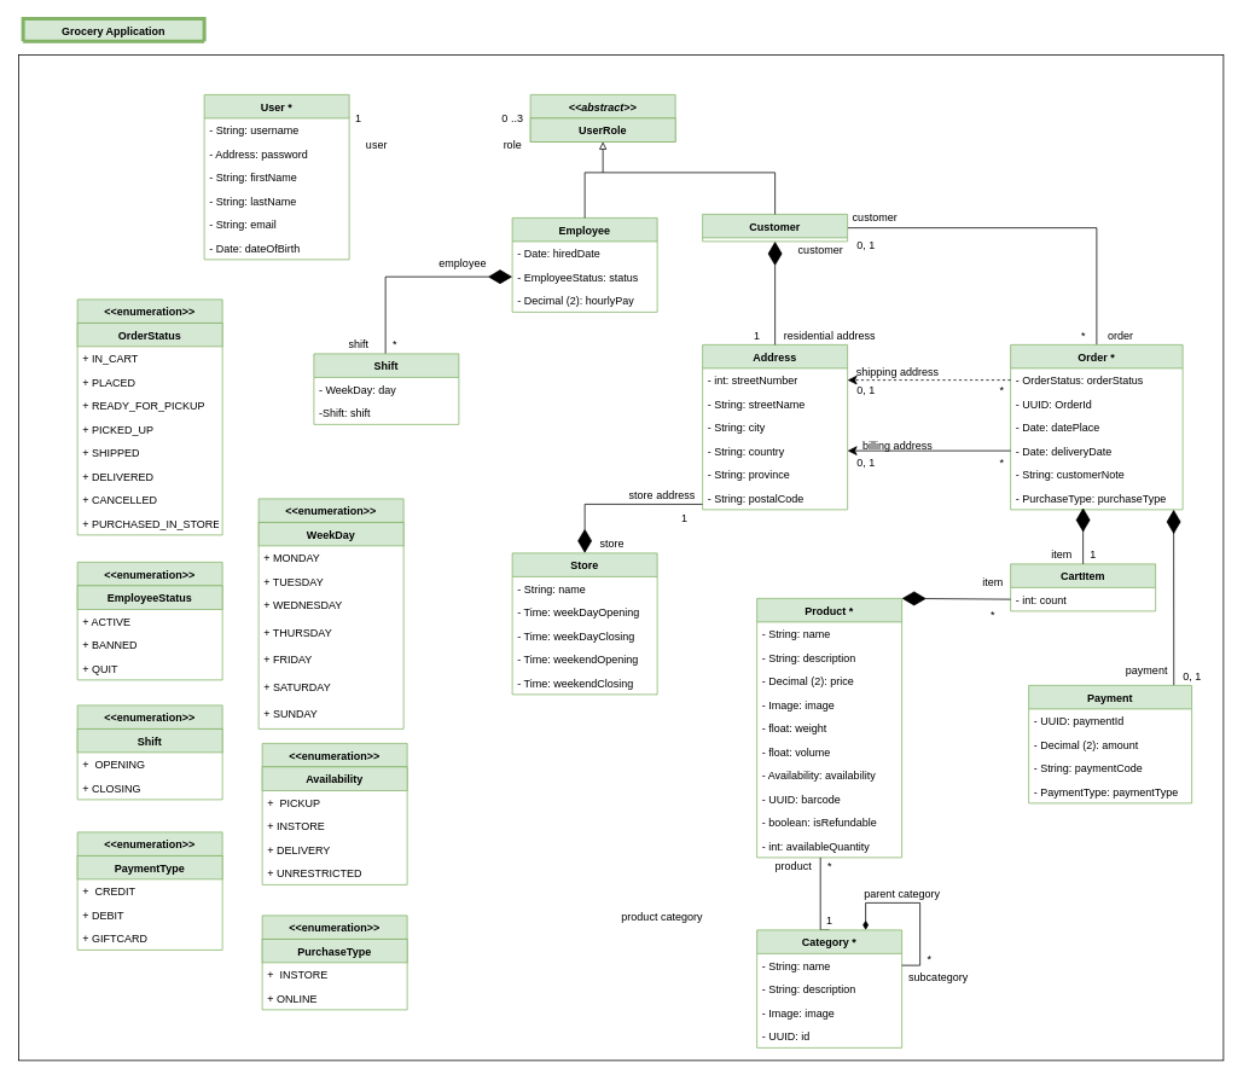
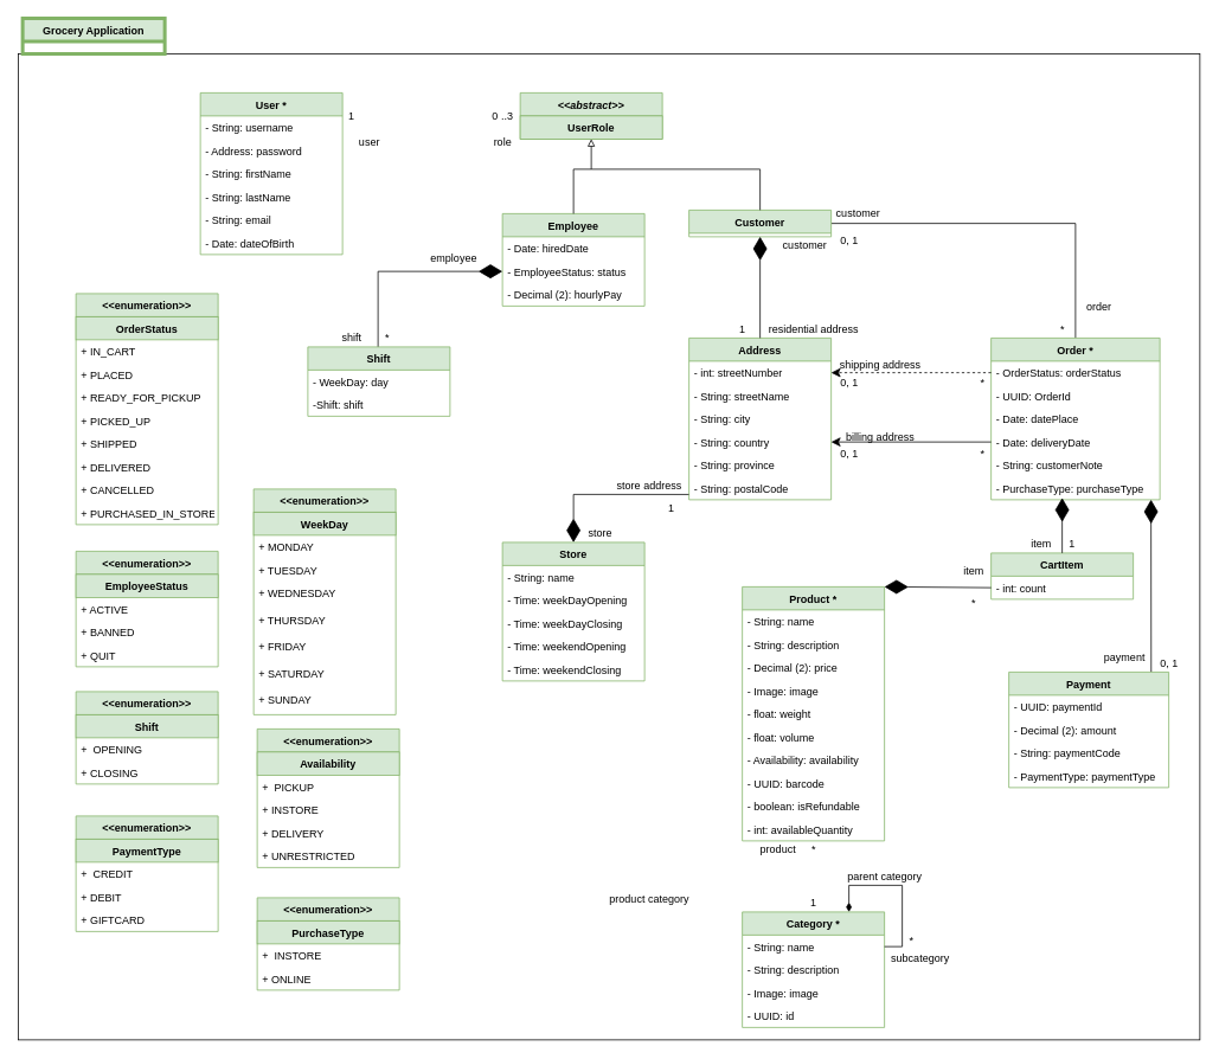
- <mxCell id="3" value="Grocery Application" style="swimlane;fontStyle=1;align=center;verticalAlign=top;childLayout=stackLayout;horizontal=1;startSize=26;horizontalStack=0;resizeParent=1;resizeParentMax=0;resizeLast=0;collapsible=1;marginBottom=0;fillColor=#d5e8d4;strokeColor=#82b366;strokeWidth=4;" vertex="1" parent="1"><mxGeometry x="25" y="20" width="200" height="25" as="geometry" /></mxCell>
+ <mxCell id="3" value="Grocery Application" style="swimlane;fontStyle=1;align=center;verticalAlign=top;childLayout=stackLayout;horizontal=1;startSize=26;horizontalStack=0;resizeParent=1;resizeParentMax=0;resizeLast=0;collapsible=1;marginBottom=0;fillColor=#d5e8d4;strokeColor=#82b366;strokeWidth=4;" vertex="1" parent="1"><mxGeometry x="25" y="20" width="160" height="40" as="geometry" /></mxCell>
- <mxCell id="116" value="order" style="text;html=1;align=center;verticalAlign=middle;resizable=0;points=[];autosize=1;strokeColor=none;fillColor=none;" vertex="1" parent="1"><mxGeometry x="1216" y="360" width="40" height="20" as="geometry" /></mxCell>
+ <mxCell id="116" value="order" style="text;html=1;align=center;verticalAlign=middle;resizable=0;points=[];autosize=1;strokeColor=none;fillColor=none;" vertex="1" parent="1"><mxGeometry x="1216" y="335" width="40" height="20" as="geometry" /></mxCell>
- <mxCell id="87" style="edgeStyle=orthogonalEdgeStyle;rounded=0;orthogonalLoop=1;jettySize=auto;html=1;exitX=0.5;exitY=0;exitDx=0;exitDy=0;entryX=0.438;entryY=1;entryDx=0;entryDy=0;entryPerimeter=0;endArrow=none;endFill=0;startSize=60;endSize=8;strokeWidth=1;" edge="1" parent="1" source="88" target="78"><mxGeometry relative="1" as="geometry"><Array as="points"><mxPoint x="905" y="1026" /></Array></mxGeometry></mxCell>
